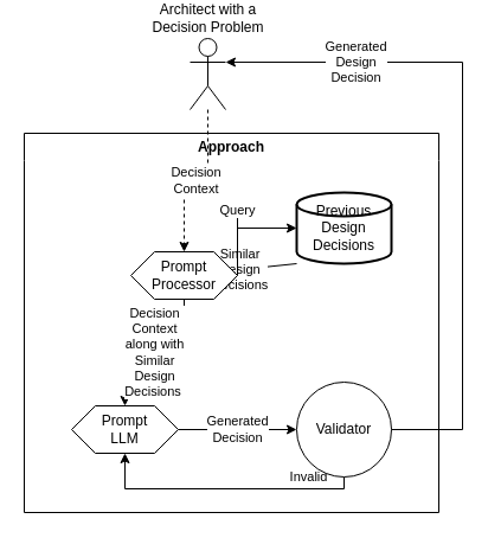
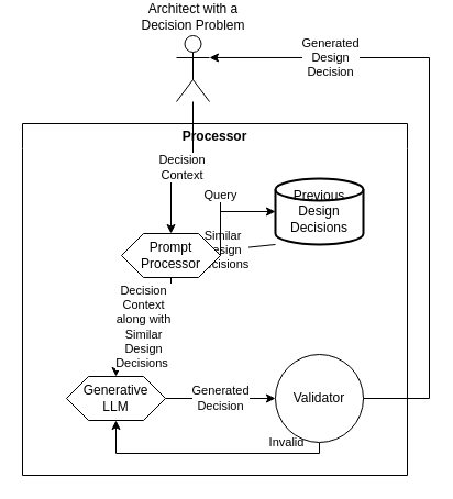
- <mxCell id="2" value="Decision&lt;br&gt;Context" style="edgeStyle=orthogonalEdgeStyle;rounded=0;orthogonalLoop=1;jettySize=auto;html=1;entryX=0.5;entryY=0;entryDx=0;entryDy=0;dashed=1;" edge="1" parent="1" source="3" target="11"><mxGeometry relative="1" as="geometry" /></mxCell>
+ <mxCell id="2" value="Decision&lt;br&gt;Context" style="edgeStyle=orthogonalEdgeStyle;rounded=0;orthogonalLoop=1;jettySize=auto;html=1;entryX=0.5;entryY=0;entryDx=0;entryDy=0;" edge="1" parent="1" source="3" target="11"><mxGeometry relative="1" as="geometry" /></mxCell>
- <mxCell id="4" value="Approach" style="swimlane;whiteSpace=wrap;html=1;fillColor=none;swimlaneLine=0;" vertex="1" parent="1"><mxGeometry x="20" y="100" width="350" height="320" as="geometry" /></mxCell>
+ <mxCell id="4" value="Processor" style="swimlane;whiteSpace=wrap;html=1;fillColor=none;swimlaneLine=0;" vertex="1" parent="1"><mxGeometry x="20" y="100" width="350" height="320" as="geometry" /></mxCell>
- <mxCell id="8" value="Prompt&lt;div&gt;LLM&lt;/div&gt;" style="shape=hexagon;perimeter=hexagonPerimeter2;whiteSpace=wrap;html=1;fixedSize=1;" vertex="1" parent="4"><mxGeometry x="40" y="230" width="90" height="40" as="geometry" /></mxCell>
+ <mxCell id="8" value="Generative&lt;div&gt;LLM&lt;/div&gt;" style="shape=hexagon;perimeter=hexagonPerimeter2;whiteSpace=wrap;html=1;fixedSize=1;" vertex="1" parent="4"><mxGeometry x="40" y="230" width="90" height="40" as="geometry" /></mxCell>
